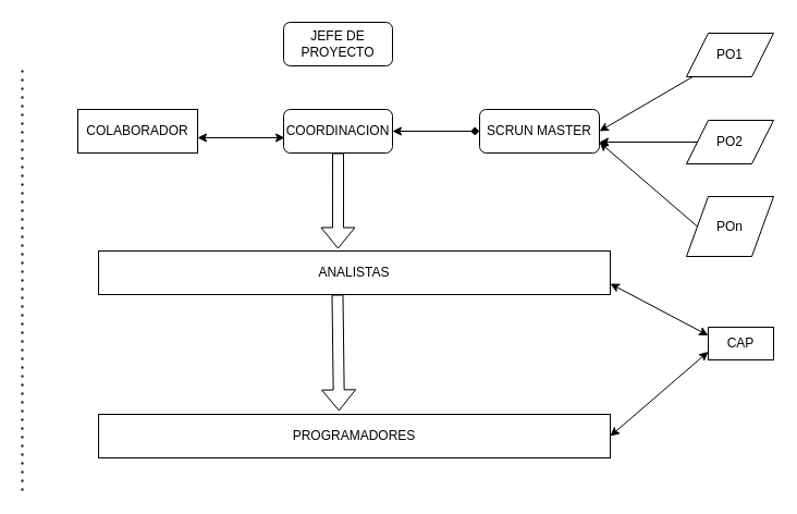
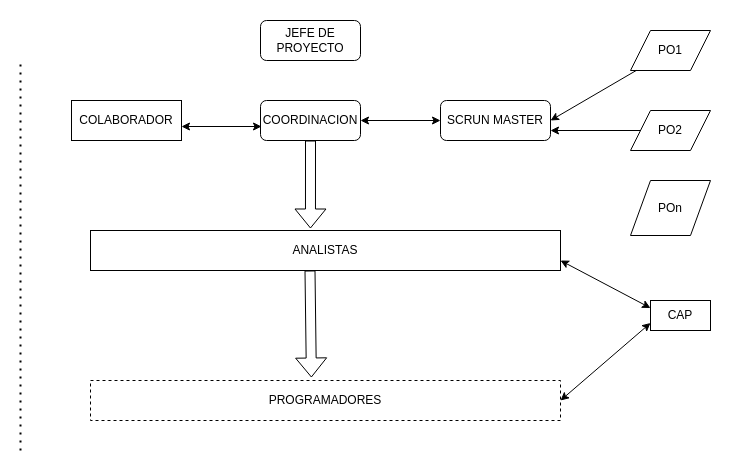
- <mxCell id="16" value="" style="endArrow=diamond;startArrow=classic;html=1;rounded=0;exitX=1;exitY=0.5;exitDx=0;exitDy=0;entryX=0;entryY=0.5;entryDx=0;entryDy=0;" edge="1" parent="1" source="3" target="4"><mxGeometry width="50" height="50" relative="1" as="geometry"><mxPoint x="370" y="300" as="sourcePoint" /><mxPoint x="420" y="250" as="targetPoint" /></mxGeometry></mxCell>
+ <mxCell id="16" value="" style="endArrow=classic;startArrow=classic;html=1;rounded=0;exitX=1;exitY=0.5;exitDx=0;exitDy=0;entryX=0;entryY=0.5;entryDx=0;entryDy=0;" edge="1" parent="1" source="3" target="4"><mxGeometry width="50" height="50" relative="1" as="geometry"><mxPoint x="370" y="300" as="sourcePoint" /><mxPoint x="420" y="250" as="targetPoint" /></mxGeometry></mxCell>
- <mxCell id="15" value="" style="endArrow=classic;html=1;rounded=0;entryX=1;entryY=0.75;entryDx=0;entryDy=0;exitX=0;exitY=0.5;exitDx=0;exitDy=0;" edge="1" parent="1" source="7" target="4"><mxGeometry width="50" height="50" relative="1" as="geometry"><mxPoint x="656" y="90" as="sourcePoint" /><mxPoint x="570" y="140" as="targetPoint" /></mxGeometry></mxCell>
- <mxCell id="10" value="PROGRAMADORES" style="rounded=0;whiteSpace=wrap;html=1;" vertex="1" parent="1"><mxGeometry x="90" y="380" width="470" height="40" as="geometry" /></mxCell>
+ <mxCell id="10" value="PROGRAMADORES" style="rounded=0;whiteSpace=wrap;html=1;dashed=1;" vertex="1" parent="1"><mxGeometry x="90" y="380" width="470" height="40" as="geometry" /></mxCell>
